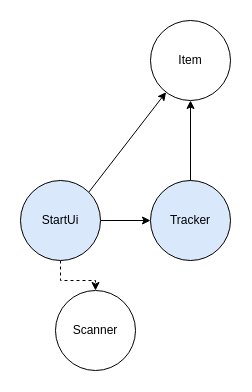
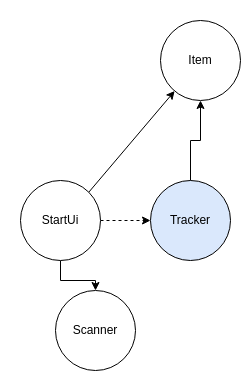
- <mxCell id="2" value="Item" style="ellipse;whiteSpace=wrap;html=1;aspect=fixed;" parent="1" vertex="1"><mxGeometry x="150" y="20" width="80" height="80" as="geometry" /></mxCell>
+ <mxCell id="2" value="Item" style="ellipse;whiteSpace=wrap;html=1;aspect=fixed;" parent="1" vertex="1"><mxGeometry x="160" y="20" width="80" height="80" as="geometry" /></mxCell>
- <mxCell id="7" value="StartUi" style="ellipse;whiteSpace=wrap;html=1;aspect=fixed;fillColor=#dae8fc;" parent="1" vertex="1"><mxGeometry x="20" y="180" width="80" height="80" as="geometry" /></mxCell>
+ <mxCell id="7" value="StartUi" style="ellipse;whiteSpace=wrap;html=1;aspect=fixed;" parent="1" vertex="1"><mxGeometry x="20" y="180" width="80" height="80" as="geometry" /></mxCell>
- <mxCell id="4" value="" style="edgeStyle=orthogonalEdgeStyle;rounded=0;orthogonalLoop=1;jettySize=auto;html=1;" parent="1" source="7" target="9" edge="1"><mxGeometry relative="1" as="geometry" /></mxCell>
+ <mxCell id="4" value="" style="edgeStyle=orthogonalEdgeStyle;rounded=0;orthogonalLoop=1;jettySize=auto;html=1;dashed=1;" parent="1" source="7" target="9" edge="1"><mxGeometry relative="1" as="geometry" /></mxCell>
- <mxCell id="5" value="" style="edgeStyle=orthogonalEdgeStyle;rounded=0;orthogonalLoop=1;jettySize=auto;html=1;dashed=1;" parent="1" source="7" target="3" edge="1"><mxGeometry relative="1" as="geometry" /></mxCell>
+ <mxCell id="5" value="" style="edgeStyle=orthogonalEdgeStyle;rounded=0;orthogonalLoop=1;jettySize=auto;html=1;" parent="1" source="7" target="3" edge="1"><mxGeometry relative="1" as="geometry" /></mxCell>
